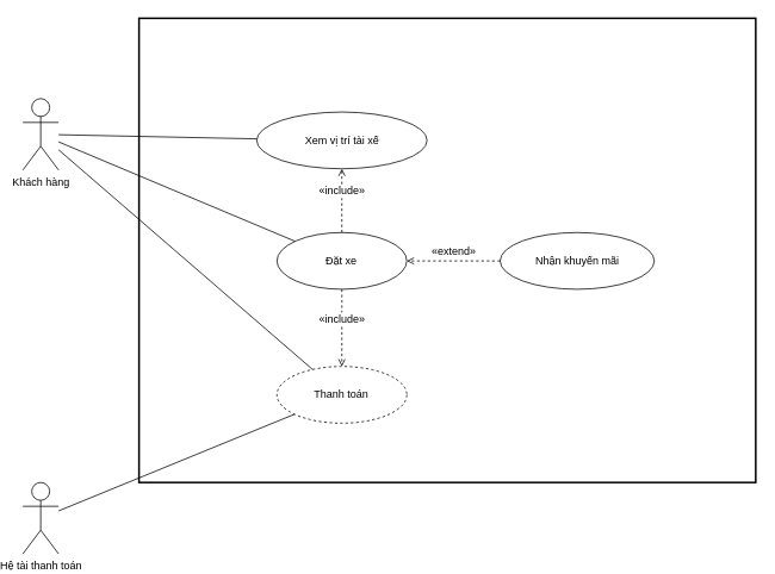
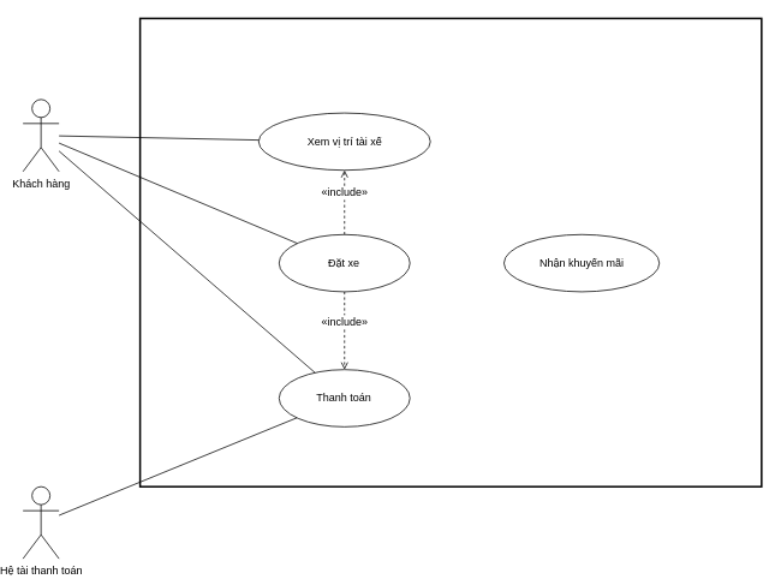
- <mxCell id="8" value="«extend»" style="endArrow=open;dashed=1;html=1;fontSize=12;labelBackgroundColor=#ffffff;" parent="2" source="6" target="3" edge="1"><mxGeometry relative="1" as="geometry"><mxPoint y="-10" as="offset" /></mxGeometry></mxCell>
- <mxCell id="5" value="Thanh toán" style="ellipse;whiteSpace=wrap;html=1;aspect=fixed;dashed=1;" parent="2" vertex="1"><mxGeometry x="154.342" y="390" width="145.263" height="63.553" as="geometry" /></mxCell>
+ <mxCell id="5" value="Thanh toán" style="ellipse;whiteSpace=wrap;html=1;aspect=fixed;" parent="2" vertex="1"><mxGeometry x="154.342" y="390" width="145.263" height="63.553" as="geometry" /></mxCell>
